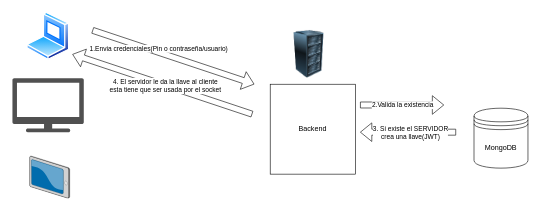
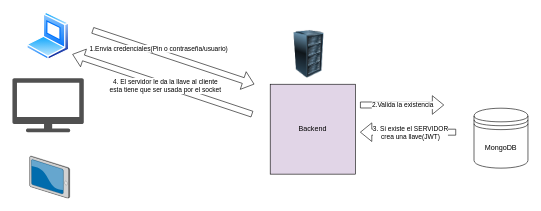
- <mxCell id="4" value="Backend" style="rounded=0;whiteSpace=wrap;html=1;" vertex="1" parent="1"><mxGeometry x="450" y="140" width="142" height="150" as="geometry" /></mxCell>
+ <mxCell id="4" value="Backend" style="rounded=0;whiteSpace=wrap;html=1;fillColor=#e1d5e7;" vertex="1" parent="1"><mxGeometry x="450" y="140" width="142" height="150" as="geometry" /></mxCell>
